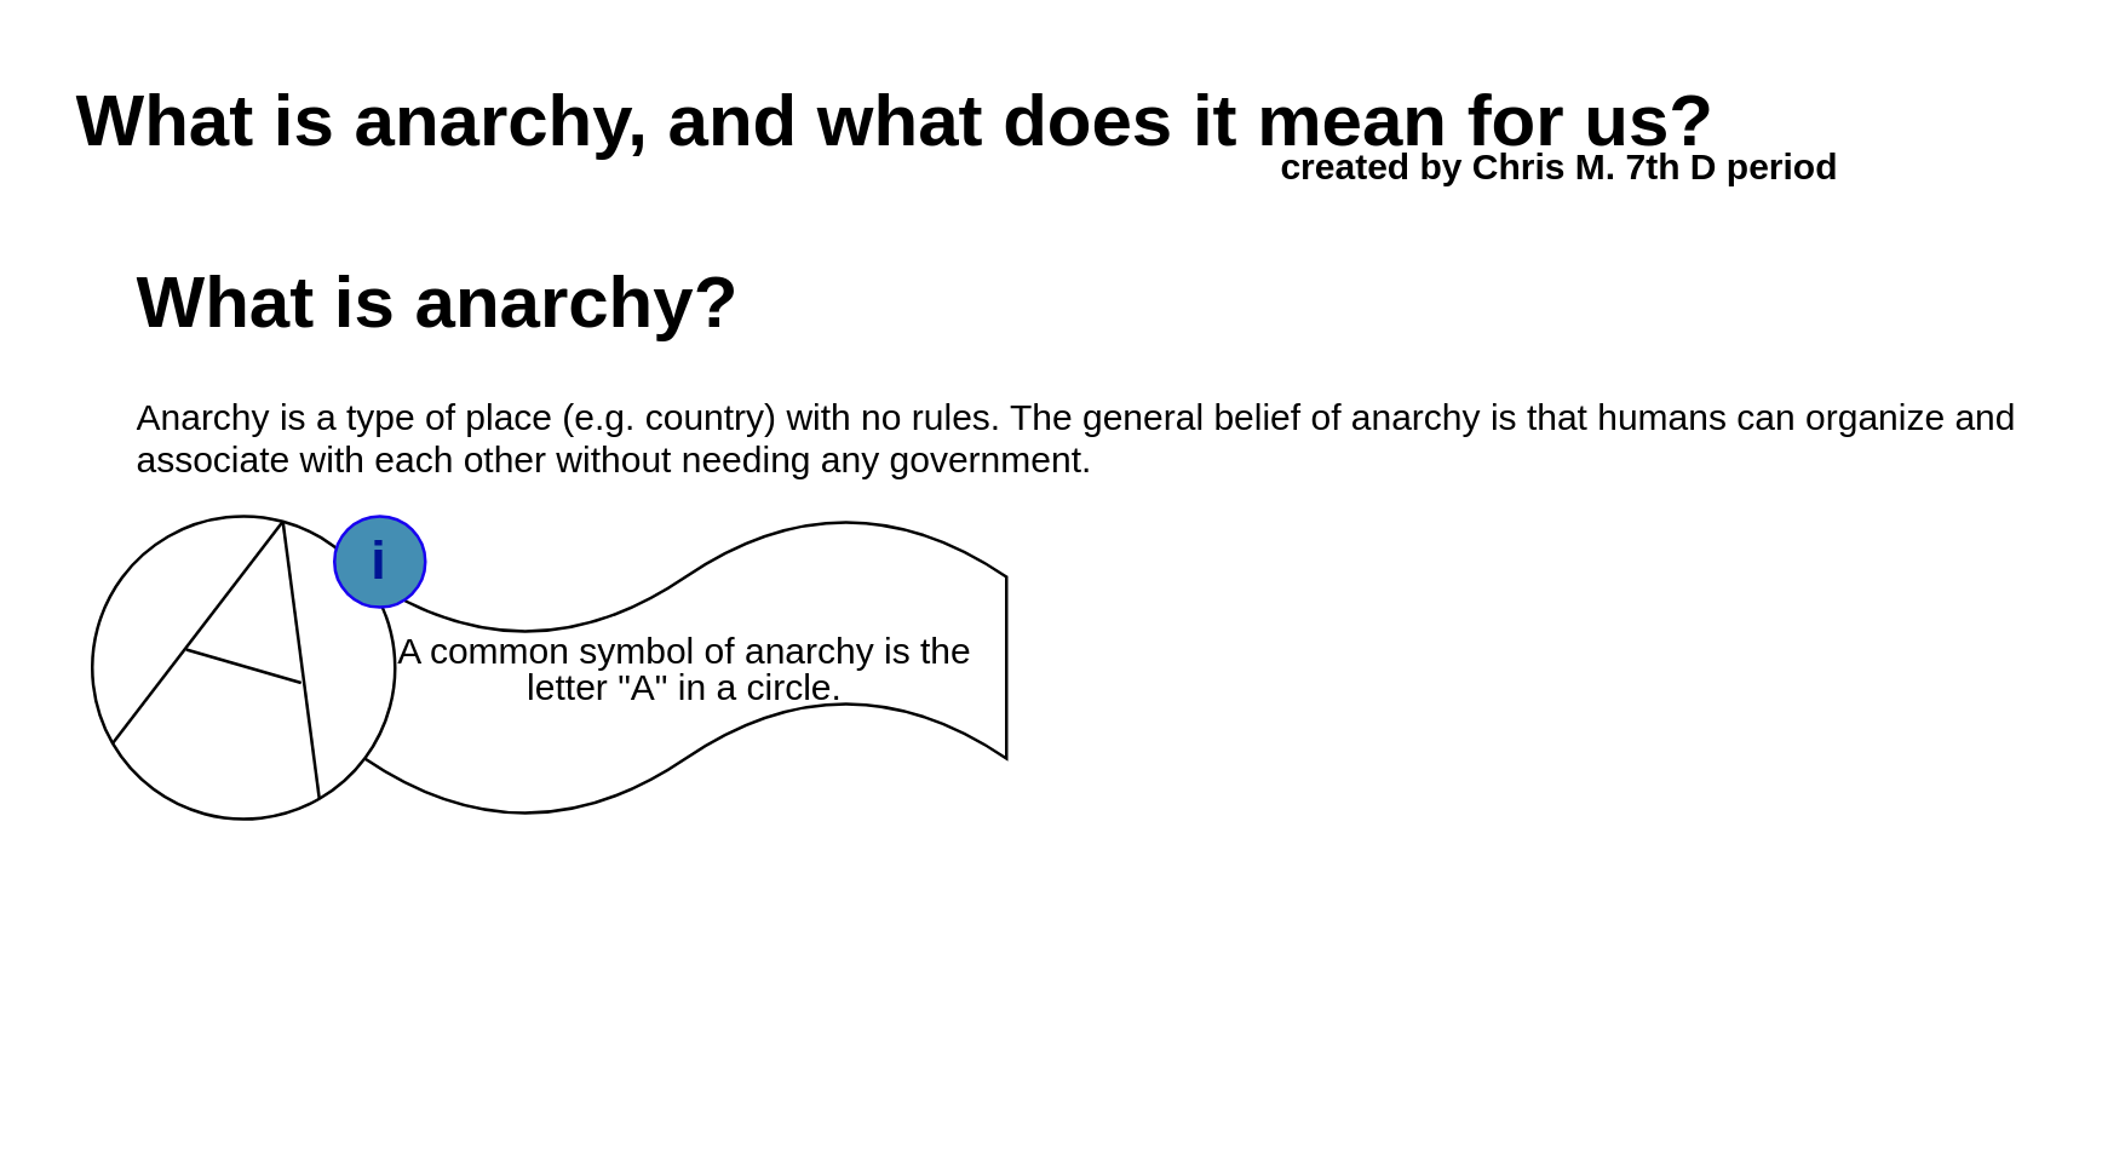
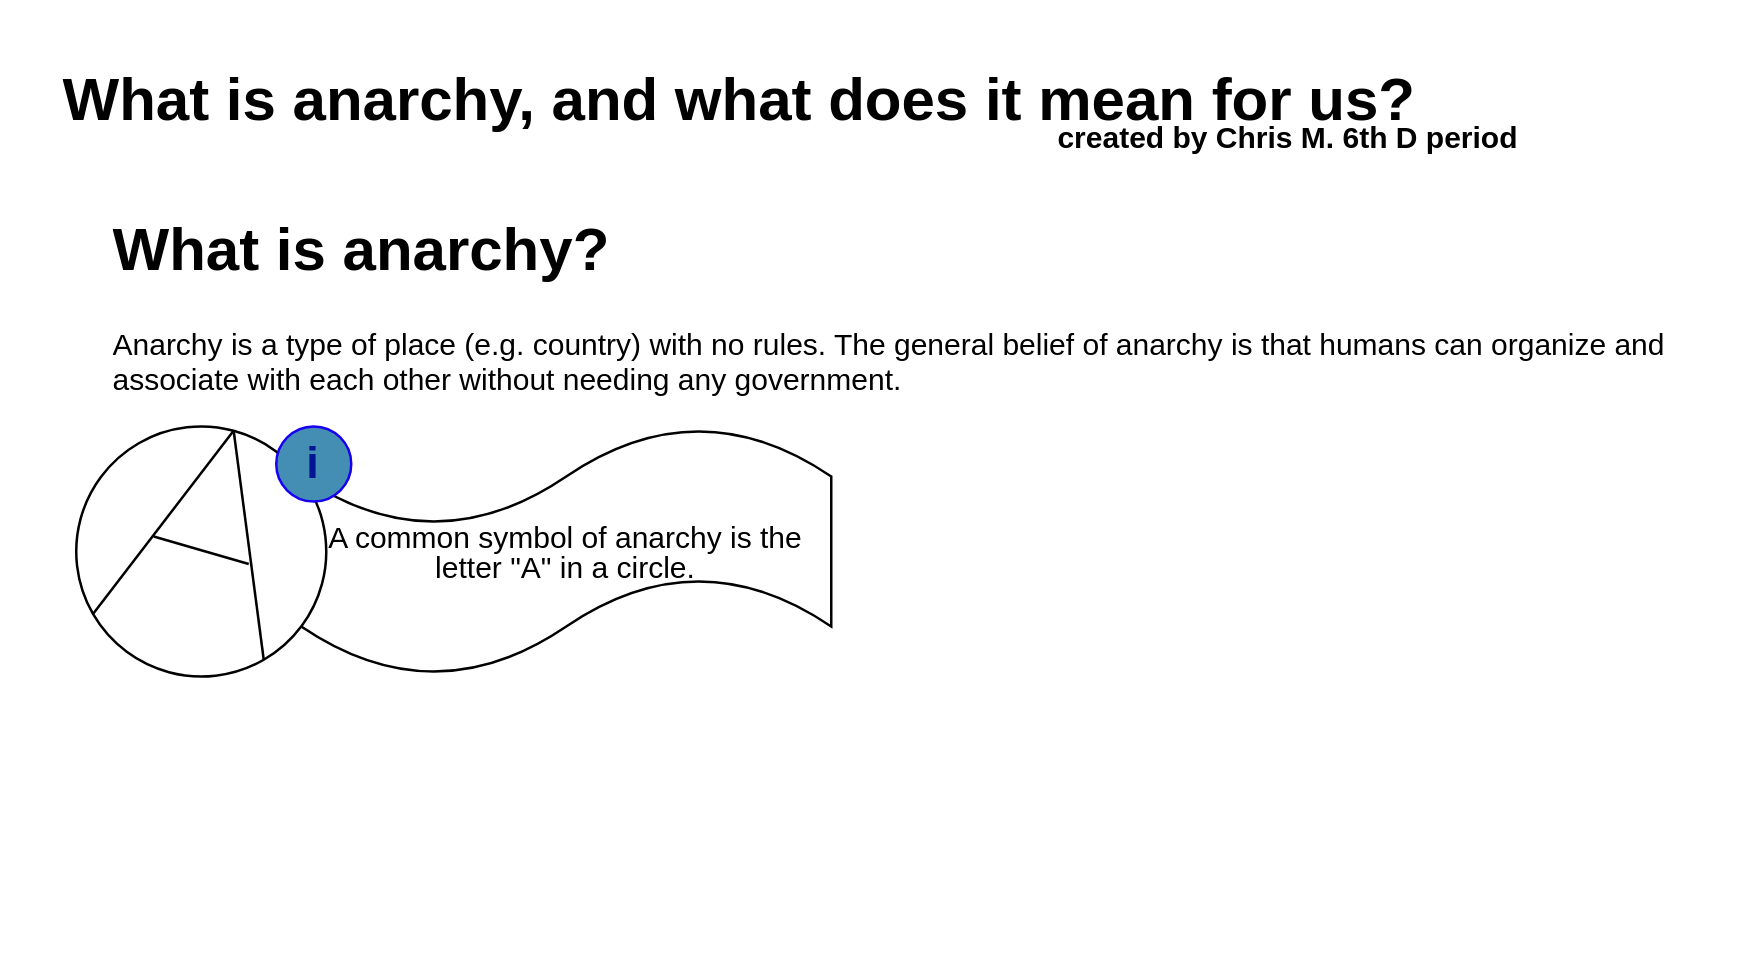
- <mxCell id="3" value="&lt;b&gt;created by Chris M. 7th D period&lt;/b&gt;" style="text;html=1;strokeColor=none;fillColor=none;align=center;verticalAlign=middle;whiteSpace=wrap;rounded=0;" parent="1" vertex="1"><mxGeometry x="410" y="30" width="210" height="50" as="geometry" /></mxCell>
+ <mxCell id="3" value="&lt;b&gt;created by Chris M. 6th D period&lt;/b&gt;" style="text;html=1;strokeColor=none;fillColor=none;align=center;verticalAlign=middle;whiteSpace=wrap;rounded=0;" parent="1" vertex="1"><mxGeometry x="410" y="30" width="210" height="50" as="geometry" /></mxCell>
